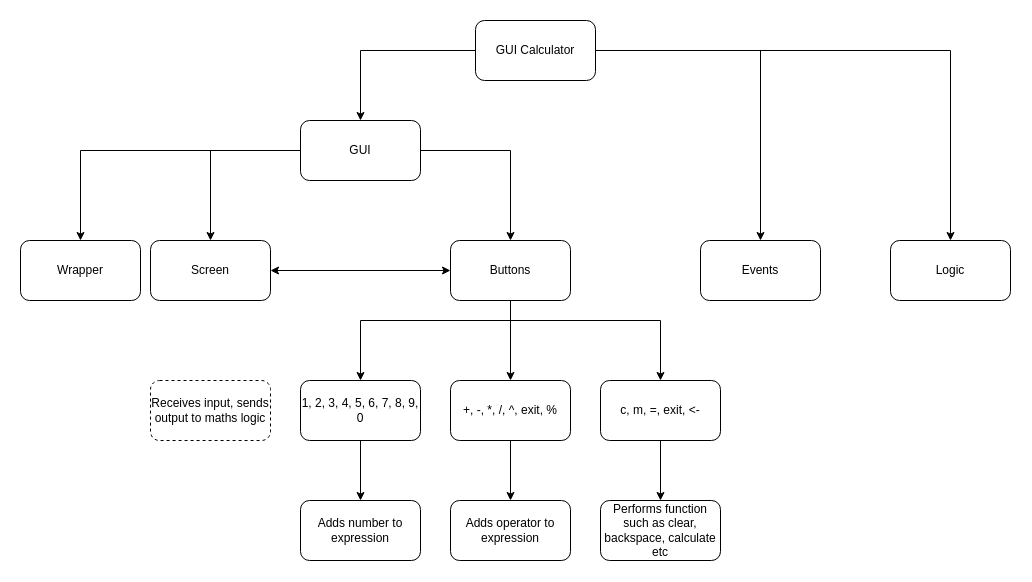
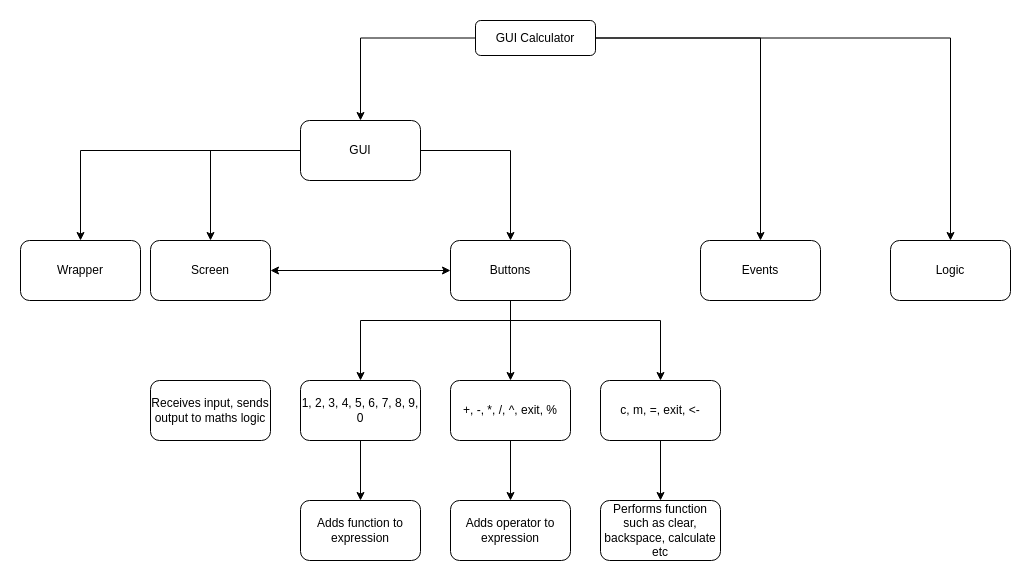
- <mxCell id="5" value="GUI Calculator" style="rounded=1;whiteSpace=wrap;html=1;" vertex="1" parent="1"><mxGeometry x="475" y="20" width="120" height="60" as="geometry" /></mxCell>
+ <mxCell id="5" value="GUI Calculator" style="rounded=1;whiteSpace=wrap;html=1;" vertex="1" parent="1"><mxGeometry x="475" y="20" width="120" height="35" as="geometry" /></mxCell>
- <mxCell id="27" value="Receives input, sends output to maths logic" style="rounded=1;whiteSpace=wrap;html=1;dashed=1;" vertex="1" parent="1"><mxGeometry x="150" y="380" width="120" height="60" as="geometry" /></mxCell>
+ <mxCell id="27" value="Receives input, sends output to maths logic" style="rounded=1;whiteSpace=wrap;html=1;" vertex="1" parent="1"><mxGeometry x="150" y="380" width="120" height="60" as="geometry" /></mxCell>
- <mxCell id="24" value="Adds number to expression" style="rounded=1;whiteSpace=wrap;html=1;" vertex="1" parent="1"><mxGeometry x="300" y="500" width="120" height="60" as="geometry" /></mxCell>
+ <mxCell id="24" value="Adds function to expression" style="rounded=1;whiteSpace=wrap;html=1;" vertex="1" parent="1"><mxGeometry x="300" y="500" width="120" height="60" as="geometry" /></mxCell>
